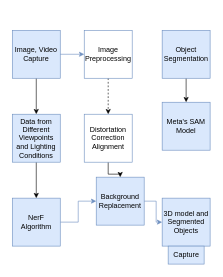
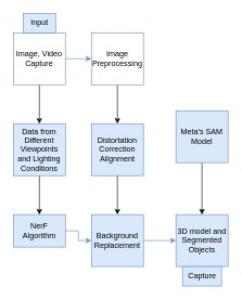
+ <mxCell id="7" value="Input" style="text;html=1;align=center;verticalAlign=middle;resizable=0;points=[];autosize=1;strokeColor=#6c8ebf;fillColor=#dae8fc;fontFamily=Helvetica;" vertex="1" parent="1"><mxGeometry x="35" y="20" width="50" height="30" as="geometry" /></mxCell>
- <mxCell id="3" value="Image, Video Capture" style="whiteSpace=wrap;html=1;aspect=fixed;fillColor=#dae8fc;strokeColor=#6c8ebf;fontFamily=Helvetica;" vertex="1" parent="1"><mxGeometry x="20" y="50" width="80" height="80" as="geometry" /></mxCell>
+ <mxCell id="3" value="Image, Video Capture" style="whiteSpace=wrap;html=1;aspect=fixed;fillColor=#ffffff;strokeColor=#6c8ebf;fontFamily=Helvetica;" vertex="1" parent="1"><mxGeometry x="20" y="50" width="80" height="80" as="geometry" /></mxCell>
- <mxCell id="11" value="Object Segmentation" style="whiteSpace=wrap;html=1;aspect=fixed;fillColor=#dae8fc;strokeColor=#6c8ebf;" vertex="1" parent="1"><mxGeometry x="270" y="50" width="80" height="80" as="geometry" /></mxCell>
- <mxCell id="4" value="" style="edgeStyle=orthogonalEdgeStyle;rounded=0;orthogonalLoop=1;jettySize=auto;html=1;dashed=1;" edge="1" parent="1" source="5" target="19"><mxGeometry relative="1" as="geometry" /></mxCell>
+ <mxCell id="4" value="" style="edgeStyle=orthogonalEdgeStyle;rounded=0;orthogonalLoop=1;jettySize=auto;html=1;" edge="1" parent="1" source="5" target="19"><mxGeometry relative="1" as="geometry" /></mxCell>
- <mxCell id="10" value="" style="edgeStyle=orthogonalEdgeStyle;rounded=0;orthogonalLoop=1;jettySize=auto;html=1;" edge="1" parent="1" source="11" target="21"><mxGeometry relative="1" as="geometry" /></mxCell>
- <mxCell id="19" value="Distortation Correction Alignment" style="whiteSpace=wrap;html=1;aspect=fixed;fillColor=#ffffff;strokeColor=#6c8ebf;" vertex="1" parent="1"><mxGeometry x="140" y="190" width="80" height="80" as="geometry" /></mxCell>
+ <mxCell id="19" value="Distortation Correction Alignment" style="whiteSpace=wrap;html=1;aspect=fixed;fillColor=#dae8fc;strokeColor=#6c8ebf;" vertex="1" parent="1"><mxGeometry x="140" y="190" width="80" height="80" as="geometry" /></mxCell>
+ <mxCell id="20" value="" style="edgeStyle=orthogonalEdgeStyle;rounded=0;orthogonalLoop=1;jettySize=auto;html=1;" edge="1" parent="1" source="21" target="6"><mxGeometry relative="1" as="geometry" /></mxCell>
- <mxCell id="15" value="Background Replacement" style="whiteSpace=wrap;html=1;aspect=fixed;fillColor=#dae8fc;strokeColor=#6c8ebf;" vertex="1" parent="1"><mxGeometry x="160" y="295" width="80" height="80" as="geometry" /></mxCell>
+ <mxCell id="15" value="Background Replacement" style="whiteSpace=wrap;html=1;aspect=fixed;fillColor=#dae8fc;strokeColor=#6c8ebf;" vertex="1" parent="1"><mxGeometry x="140" y="330" width="80" height="80" as="geometry" /></mxCell>
- <mxCell id="13" value="NerF Algorithm" style="whiteSpace=wrap;html=1;aspect=fixed;fillColor=#dae8fc;strokeColor=#6c8ebf;" vertex="1" parent="1"><mxGeometry x="20" y="330" width="80" height="80" as="geometry" /></mxCell>
+ <mxCell id="13" value="NerF Algorithm" style="whiteSpace=wrap;html=1;aspect=fixed;fillColor=#dae8fc;strokeColor=#6c8ebf;" vertex="1" parent="1"><mxGeometry x="20" y="330" width="80" height="50" as="geometry" /></mxCell>
